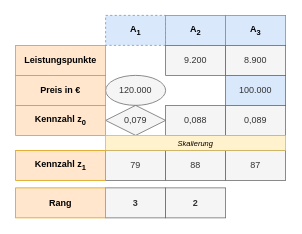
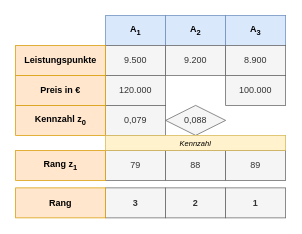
- <mxCell id="2" value="A&lt;sub&gt;1&lt;/sub&gt;" style="rounded=0;whiteSpace=wrap;html=1;fillColor=#dae8fc;strokeColor=#6c8ebf;fontStyle=1;dashed=1;" parent="1" vertex="1"><mxGeometry x="140" y="20" width="80" height="40" as="geometry" /></mxCell>
+ <mxCell id="2" value="A&lt;sub&gt;1&lt;/sub&gt;" style="rounded=0;whiteSpace=wrap;html=1;fillColor=#dae8fc;strokeColor=#6c8ebf;fontStyle=1" parent="1" vertex="1"><mxGeometry x="140" y="20" width="80" height="40" as="geometry" /></mxCell>
+ <mxCell id="3" value="9.500" style="rounded=0;whiteSpace=wrap;html=1;fillColor=#f5f5f5;strokeColor=#666666;fontColor=#333333;" parent="1" vertex="1"><mxGeometry x="140" y="60" width="80" height="40" as="geometry" /></mxCell>
- <mxCell id="4" value="120.000" style="ellipse;whiteSpace=wrap;html=1;fillColor=#f5f5f5;strokeColor=#666666;fontColor=#333333;" parent="1" vertex="1"><mxGeometry x="140" y="100" width="80" height="40" as="geometry" /></mxCell>
+ <mxCell id="4" value="120.000" style="rounded=0;whiteSpace=wrap;html=1;fillColor=#f5f5f5;strokeColor=#666666;fontColor=#333333;" parent="1" vertex="1"><mxGeometry x="140" y="100" width="80" height="40" as="geometry" /></mxCell>
- <mxCell id="15" value="100.000" style="rounded=0;whiteSpace=wrap;html=1;fillColor=#dae8fc;strokeColor=#666666;fontColor=#333333;" parent="1" vertex="1"><mxGeometry x="300" y="100" width="80" height="40" as="geometry" /></mxCell>
+ <mxCell id="15" value="100.000" style="rounded=0;whiteSpace=wrap;html=1;fillColor=#f5f5f5;strokeColor=#666666;fontColor=#333333;" parent="1" vertex="1"><mxGeometry x="300" y="100" width="80" height="40" as="geometry" /></mxCell>
- <mxCell id="5" value="0,079" style="rhombus;whiteSpace=wrap;html=1;fillColor=#f5f5f5;strokeColor=#666666;fontColor=#333333;" parent="1" vertex="1"><mxGeometry x="140" y="140" width="80" height="40" as="geometry" /></mxCell>
+ <mxCell id="5" value="0,079" style="rounded=0;whiteSpace=wrap;html=1;fillColor=#f5f5f5;strokeColor=#666666;fontColor=#333333;" parent="1" vertex="1"><mxGeometry x="140" y="140" width="80" height="40" as="geometry" /></mxCell>
- <mxCell id="10" value="0,088" style="rounded=0;whiteSpace=wrap;html=1;fillColor=#f5f5f5;strokeColor=#666666;fontColor=#333333;" parent="1" vertex="1"><mxGeometry x="220" y="140" width="80" height="40" as="geometry" /></mxCell>
+ <mxCell id="10" value="0,088" style="rhombus;whiteSpace=wrap;html=1;fillColor=#f5f5f5;strokeColor=#666666;fontColor=#333333;" parent="1" vertex="1"><mxGeometry x="220" y="140" width="80" height="40" as="geometry" /></mxCell>
- <mxCell id="16" value="0,089" style="rounded=0;whiteSpace=wrap;html=1;fillColor=#f5f5f5;strokeColor=#666666;fontColor=#333333;" parent="1" vertex="1"><mxGeometry x="300" y="140" width="80" height="40" as="geometry" /></mxCell>
- <mxCell id="24" value="&lt;font style=&quot;font-size: 10px&quot;&gt;Skalierung&lt;/font&gt;" style="rounded=0;whiteSpace=wrap;html=1;fontStyle=2;fillColor=#fff2cc;strokeColor=#d6b656;" parent="1" vertex="1"><mxGeometry x="140" y="180" width="240" height="20" as="geometry" /></mxCell>
+ <mxCell id="24" value="&lt;font style=&quot;font-size: 10px&quot;&gt;Kennzahl&lt;/font&gt;" style="rounded=0;whiteSpace=wrap;html=1;fontStyle=2;fillColor=#fff2cc;strokeColor=#d6b656;" parent="1" vertex="1"><mxGeometry x="140" y="180" width="240" height="20" as="geometry" /></mxCell>
- <mxCell id="22" value="Kennzahl z&lt;sub&gt;1&lt;/sub&gt;" style="rounded=0;whiteSpace=wrap;html=1;fillColor=#ffe6cc;strokeColor=#d79b00;fontStyle=1" parent="1" vertex="1"><mxGeometry x="20" y="200" width="120" height="40" as="geometry" /></mxCell>
+ <mxCell id="22" value="Rang z&lt;sub&gt;1&lt;/sub&gt;" style="rounded=0;whiteSpace=wrap;html=1;fillColor=#ffe6cc;strokeColor=#d79b00;fontStyle=1" parent="1" vertex="1"><mxGeometry x="20" y="200" width="120" height="40" as="geometry" /></mxCell>
- <mxCell id="17" value="87" style="rounded=0;whiteSpace=wrap;html=1;fillColor=#f5f5f5;strokeColor=#666666;fontColor=#333333;" parent="1" vertex="1"><mxGeometry x="300" y="200" width="80" height="40" as="geometry" /></mxCell>
+ <mxCell id="17" value="89" style="rounded=0;whiteSpace=wrap;html=1;fillColor=#f5f5f5;strokeColor=#666666;fontColor=#333333;" parent="1" vertex="1"><mxGeometry x="300" y="200" width="80" height="40" as="geometry" /></mxCell>
+ <mxCell id="18" value="1" style="rounded=0;whiteSpace=wrap;html=1;fillColor=#f5f5f5;strokeColor=#666666;fontColor=#333333;fontStyle=1" parent="1" vertex="1"><mxGeometry x="300" y="250" width="80" height="40" as="geometry" /></mxCell>
